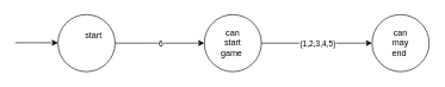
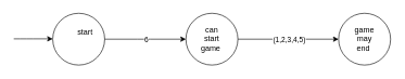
- <mxCell id="12" value="can may end&amp;nbsp;" style="text;html=1;strokeColor=none;fillColor=none;align=center;verticalAlign=middle;whiteSpace=wrap;rounded=0;" vertex="1" parent="1"><mxGeometry x="540" y="50" width="40" height="20" as="geometry" /></mxCell>
+ <mxCell id="12" value="game may end&amp;nbsp;" style="text;html=1;strokeColor=none;fillColor=none;align=center;verticalAlign=middle;whiteSpace=wrap;rounded=0;" vertex="1" parent="1"><mxGeometry x="540" y="50" width="40" height="20" as="geometry" /></mxCell>
